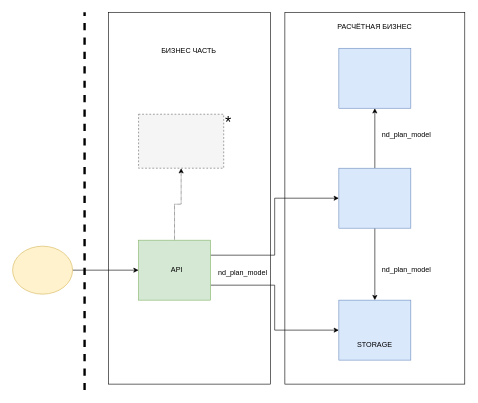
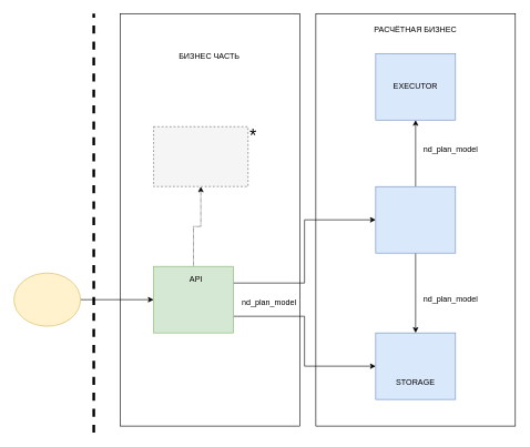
+ <mxCell id="15" value="EXECUTOR" style="text;html=1;strokeColor=none;fillColor=none;align=center;verticalAlign=middle;whiteSpace=wrap;rounded=0;" parent="1" vertex="1"><mxGeometry x="594" y="115" width="60" height="30" as="geometry" /></mxCell>
- <mxCell id="8" value="API" style="text;html=1;strokeColor=none;fillColor=none;align=center;verticalAlign=middle;whiteSpace=wrap;rounded=0;" parent="1" vertex="1"><mxGeometry x="264" y="435" width="60" height="30" as="geometry" /></mxCell>
+ <mxCell id="8" value="API" style="text;html=1;strokeColor=none;fillColor=none;align=center;verticalAlign=middle;whiteSpace=wrap;rounded=0;" parent="1" vertex="1"><mxGeometry x="264" y="405" width="60" height="30" as="geometry" /></mxCell>
